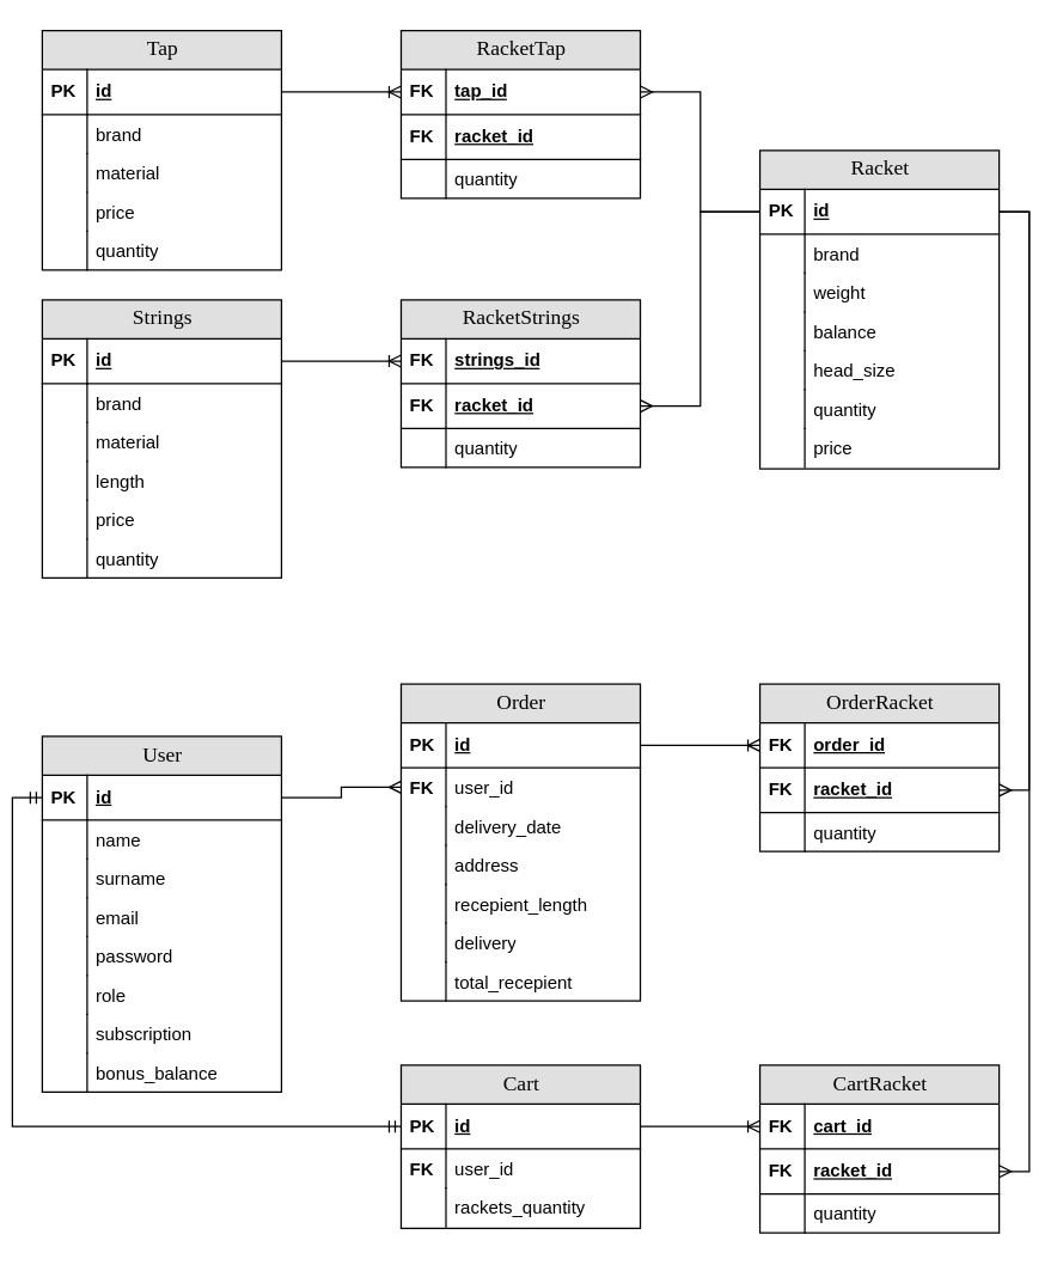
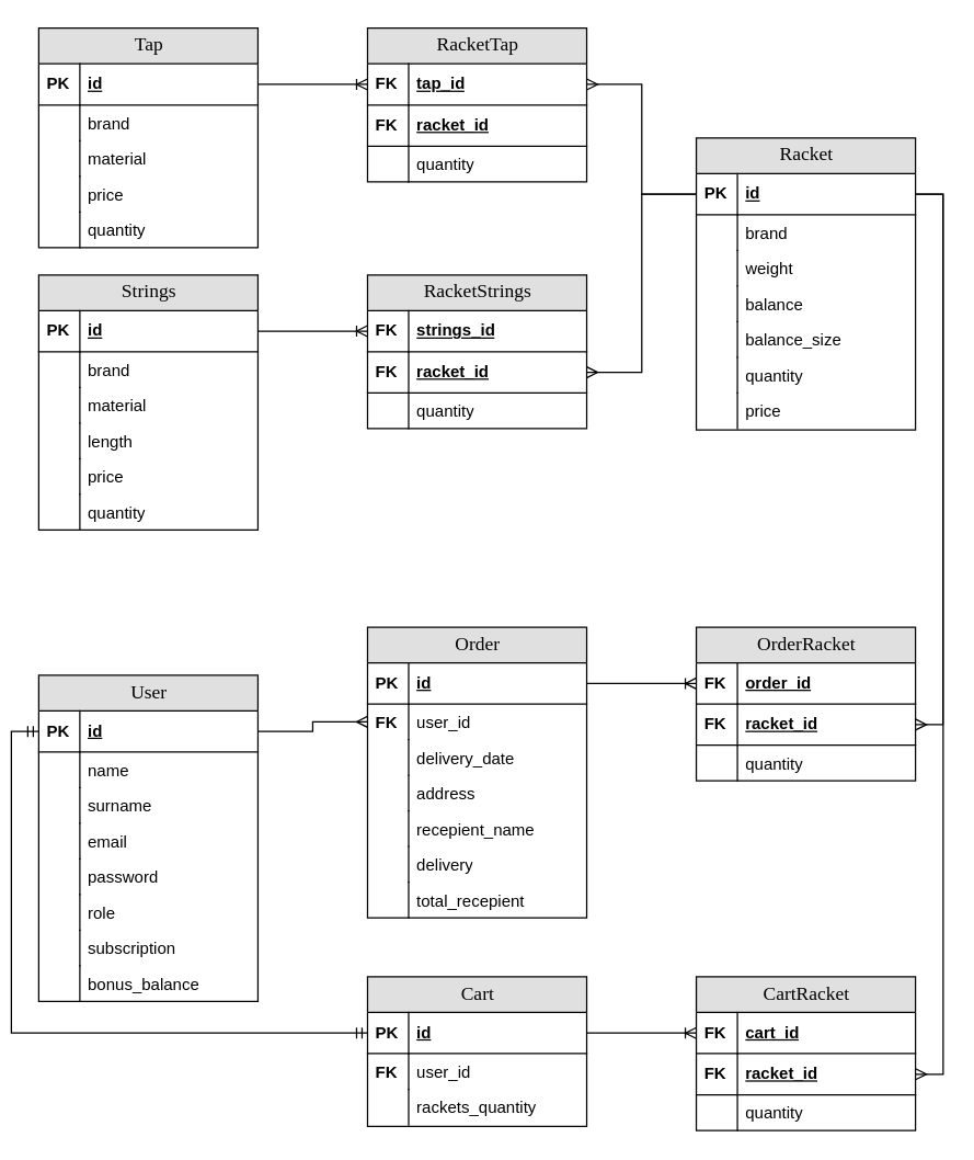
- <mxCell id="43" value="head_size" style="shape=partialRectangle;top=0;left=0;right=0;bottom=0;html=1;align=left;verticalAlign=top;fillColor=none;spacingLeft=34;spacingRight=4;whiteSpace=wrap;overflow=hidden;rotatable=0;points=[[0,0.5],[1,0.5]];portConstraint=eastwest;dropTarget=0;" parent="34" vertex="1"><mxGeometry y="134" width="160" height="26" as="geometry" /></mxCell>
+ <mxCell id="43" value="balance_size" style="shape=partialRectangle;top=0;left=0;right=0;bottom=0;html=1;align=left;verticalAlign=top;fillColor=none;spacingLeft=34;spacingRight=4;whiteSpace=wrap;overflow=hidden;rotatable=0;points=[[0,0.5],[1,0.5]];portConstraint=eastwest;dropTarget=0;" parent="34" vertex="1"><mxGeometry y="134" width="160" height="26" as="geometry" /></mxCell>
- <mxCell id="28" value="recepient_length" style="shape=partialRectangle;top=0;left=0;right=0;bottom=0;html=1;align=left;verticalAlign=top;fillColor=none;spacingLeft=34;spacingRight=4;whiteSpace=wrap;overflow=hidden;rotatable=0;points=[[0,0.5],[1,0.5]];portConstraint=eastwest;dropTarget=0;" parent="19" vertex="1"><mxGeometry y="134" width="160" height="26" as="geometry" /></mxCell>
+ <mxCell id="28" value="recepient_name" style="shape=partialRectangle;top=0;left=0;right=0;bottom=0;html=1;align=left;verticalAlign=top;fillColor=none;spacingLeft=34;spacingRight=4;whiteSpace=wrap;overflow=hidden;rotatable=0;points=[[0,0.5],[1,0.5]];portConstraint=eastwest;dropTarget=0;" parent="19" vertex="1"><mxGeometry y="134" width="160" height="26" as="geometry" /></mxCell>
